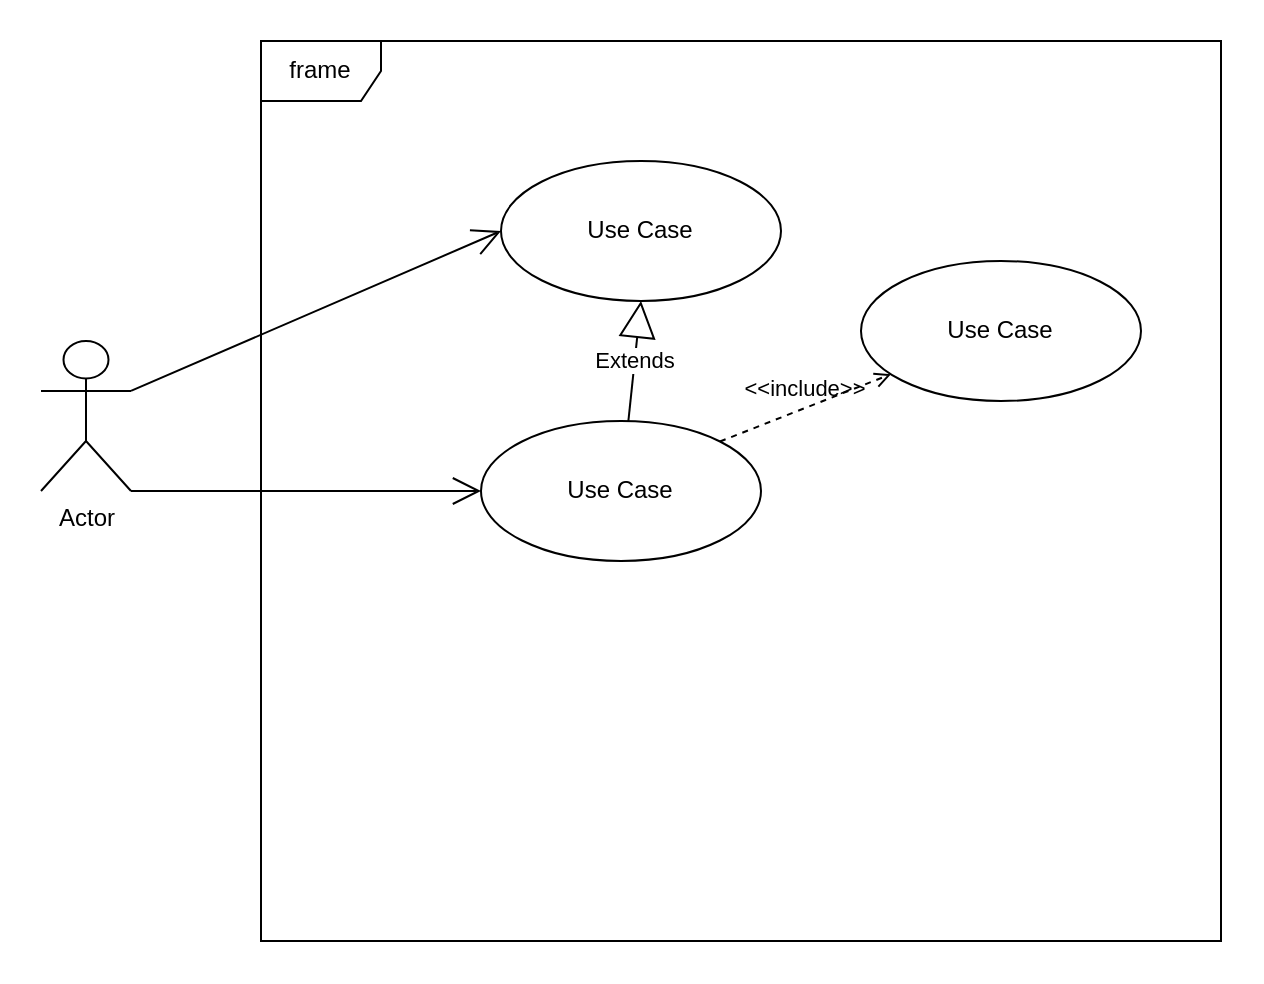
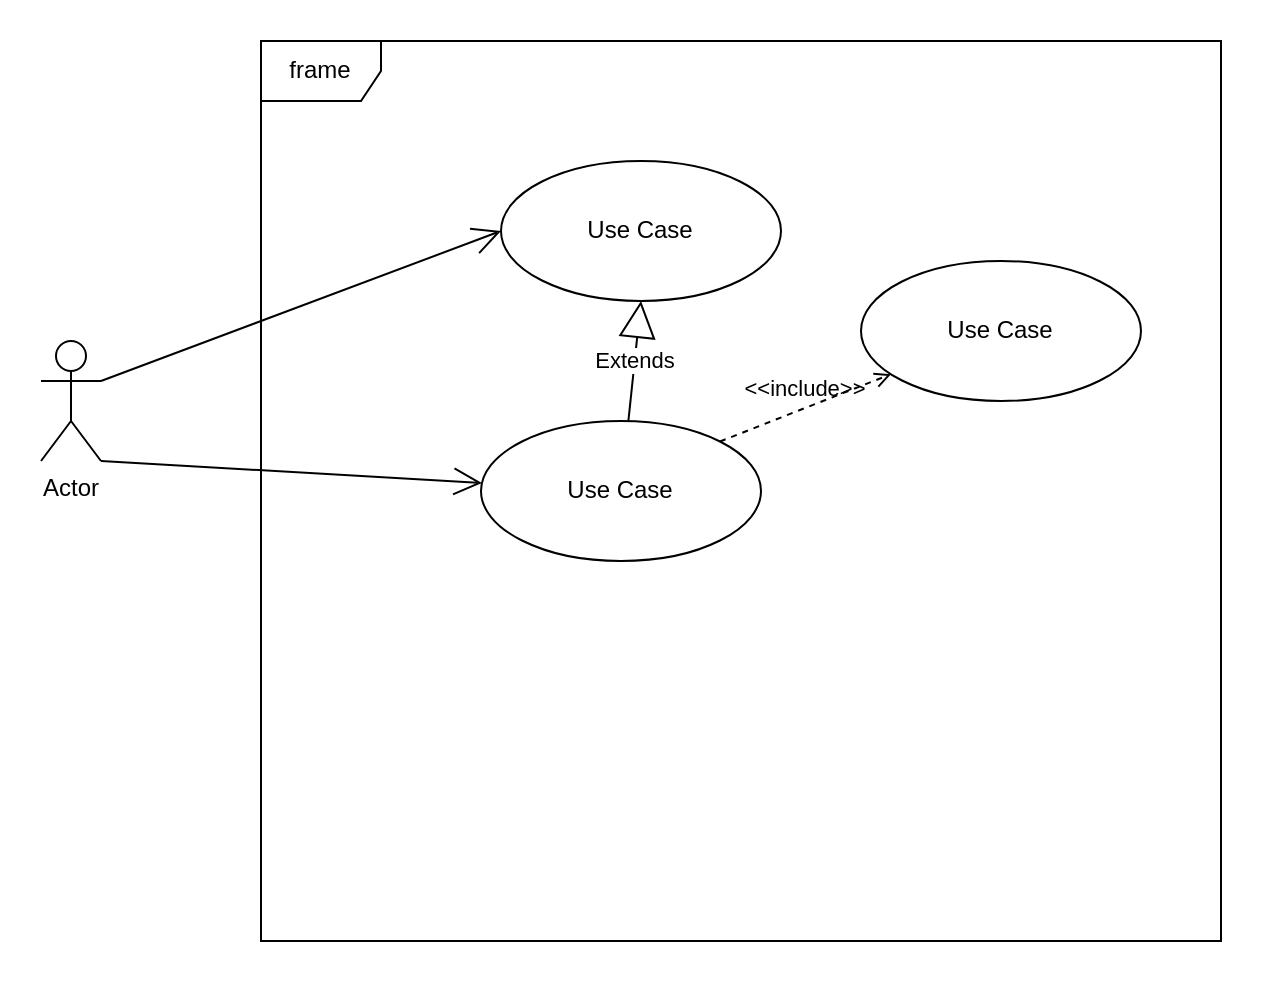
- <mxCell id="3" value="Actor" style="shape=umlActor;verticalLabelPosition=bottom;labelBackgroundColor=#ffffff;verticalAlign=top;html=1;outlineConnect=0;" vertex="1" parent="1"><mxGeometry x="20" y="170" width="45" height="75" as="geometry" /></mxCell>
+ <mxCell id="3" value="Actor" style="shape=umlActor;verticalLabelPosition=bottom;labelBackgroundColor=#ffffff;verticalAlign=top;html=1;outlineConnect=0;" vertex="1" parent="1"><mxGeometry x="20" y="170" width="30" height="60" as="geometry" /></mxCell>
